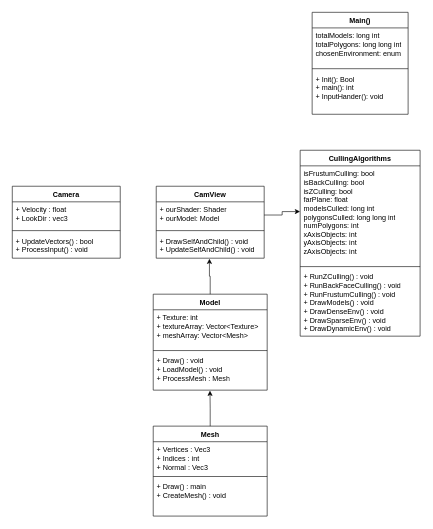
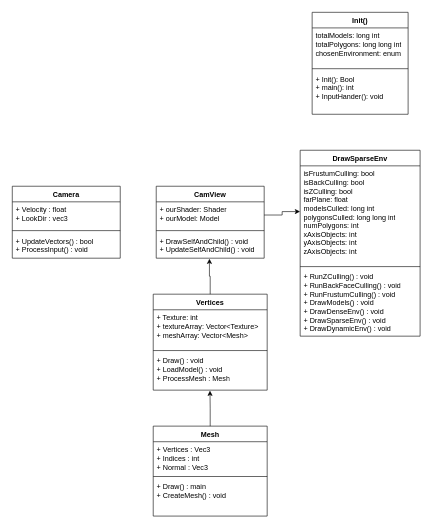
- <mxCell id="2" value="Main()" style="swimlane;fontStyle=1;align=center;verticalAlign=top;childLayout=stackLayout;horizontal=1;startSize=26;horizontalStack=0;resizeParent=1;resizeParentMax=0;resizeLast=0;collapsible=1;marginBottom=0;whiteSpace=wrap;html=1;" vertex="1" parent="1"><mxGeometry x="520" y="20" width="160" height="170" as="geometry" /></mxCell>
+ <mxCell id="2" value="Init()" style="swimlane;fontStyle=1;align=center;verticalAlign=top;childLayout=stackLayout;horizontal=1;startSize=26;horizontalStack=0;resizeParent=1;resizeParentMax=0;resizeLast=0;collapsible=1;marginBottom=0;whiteSpace=wrap;html=1;" vertex="1" parent="1"><mxGeometry x="520" y="20" width="160" height="170" as="geometry" /></mxCell>
- <mxCell id="6" value="CullingAlgorithms" style="swimlane;fontStyle=1;align=center;verticalAlign=top;childLayout=stackLayout;horizontal=1;startSize=26;horizontalStack=0;resizeParent=1;resizeParentMax=0;resizeLast=0;collapsible=1;marginBottom=0;whiteSpace=wrap;html=1;" vertex="1" parent="1"><mxGeometry x="500" y="250" width="200" height="310" as="geometry" /></mxCell>
+ <mxCell id="6" value="DrawSparseEnv" style="swimlane;fontStyle=1;align=center;verticalAlign=top;childLayout=stackLayout;horizontal=1;startSize=26;horizontalStack=0;resizeParent=1;resizeParentMax=0;resizeLast=0;collapsible=1;marginBottom=0;whiteSpace=wrap;html=1;" vertex="1" parent="1"><mxGeometry x="500" y="250" width="200" height="310" as="geometry" /></mxCell>
- <mxCell id="15" value="Model" style="swimlane;fontStyle=1;align=center;verticalAlign=top;childLayout=stackLayout;horizontal=1;startSize=26;horizontalStack=0;resizeParent=1;resizeParentMax=0;resizeLast=0;collapsible=1;marginBottom=0;whiteSpace=wrap;html=1;" vertex="1" parent="1"><mxGeometry x="255" y="490" width="190" height="160" as="geometry" /></mxCell>
+ <mxCell id="15" value="Vertices" style="swimlane;fontStyle=1;align=center;verticalAlign=top;childLayout=stackLayout;horizontal=1;startSize=26;horizontalStack=0;resizeParent=1;resizeParentMax=0;resizeLast=0;collapsible=1;marginBottom=0;whiteSpace=wrap;html=1;" vertex="1" parent="1"><mxGeometry x="255" y="490" width="190" height="160" as="geometry" /></mxCell>
